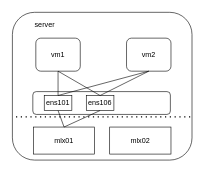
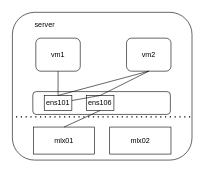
- <mxCell id="15" value="" style="endArrow=none;html=1;rounded=0;entryX=0.5;entryY=1;entryDx=0;entryDy=0;exitX=0.5;exitY=0;exitDx=0;exitDy=0;" edge="1" parent="1" source="11" target="3"><mxGeometry width="50" height="50" relative="1" as="geometry"><mxPoint x="180" y="406" as="sourcePoint" /><mxPoint x="230" y="356" as="targetPoint" /></mxGeometry></mxCell>
+ <mxCell id="15" value="" style="endArrow=none;html=1;rounded=0;exitX=0.5;exitY=0;exitDx=0;exitDy=0;" edge="1" parent="1" source="11" target="10"><mxGeometry width="50" height="50" relative="1" as="geometry"><mxPoint x="180" y="406" as="sourcePoint" /><mxPoint x="230" y="356" as="targetPoint" /></mxGeometry></mxCell>
- <mxCell id="12" value="" style="endArrow=none;html=1;rounded=0;entryX=0.5;entryY=1;entryDx=0;entryDy=0;exitX=0.5;exitY=0;exitDx=0;exitDy=0;" edge="1" parent="1" source="6" target="10"><mxGeometry width="50" height="50" relative="1" as="geometry"><mxPoint x="23" y="363" as="sourcePoint" /><mxPoint x="73" y="313" as="targetPoint" /></mxGeometry></mxCell>
